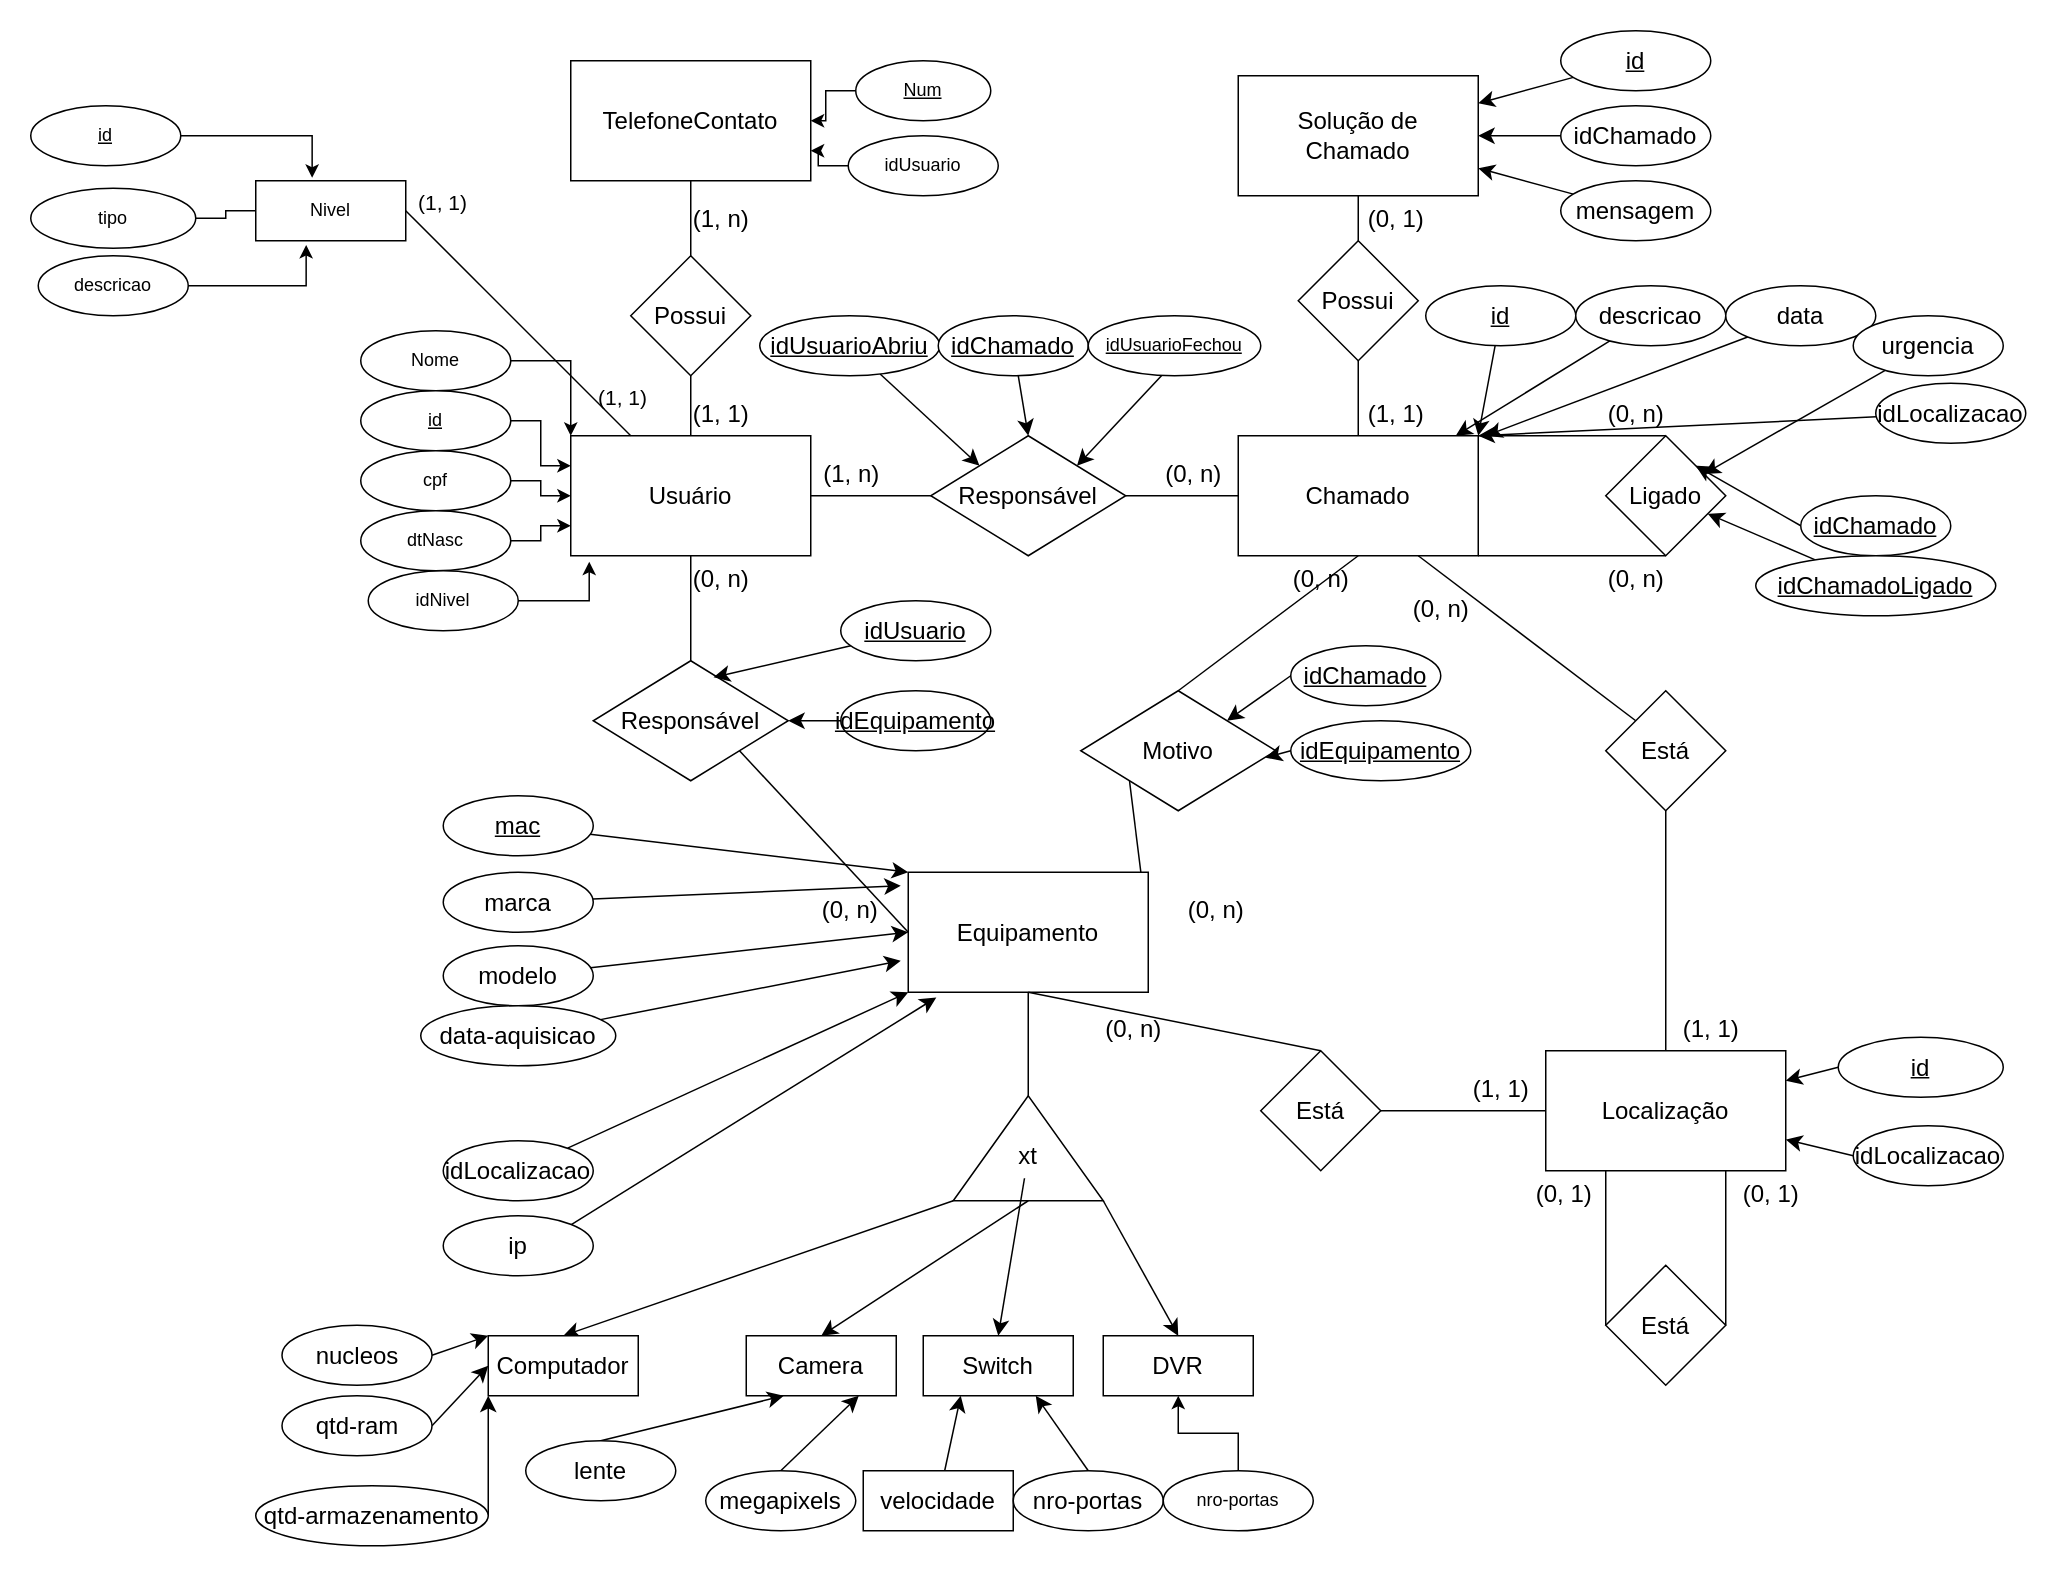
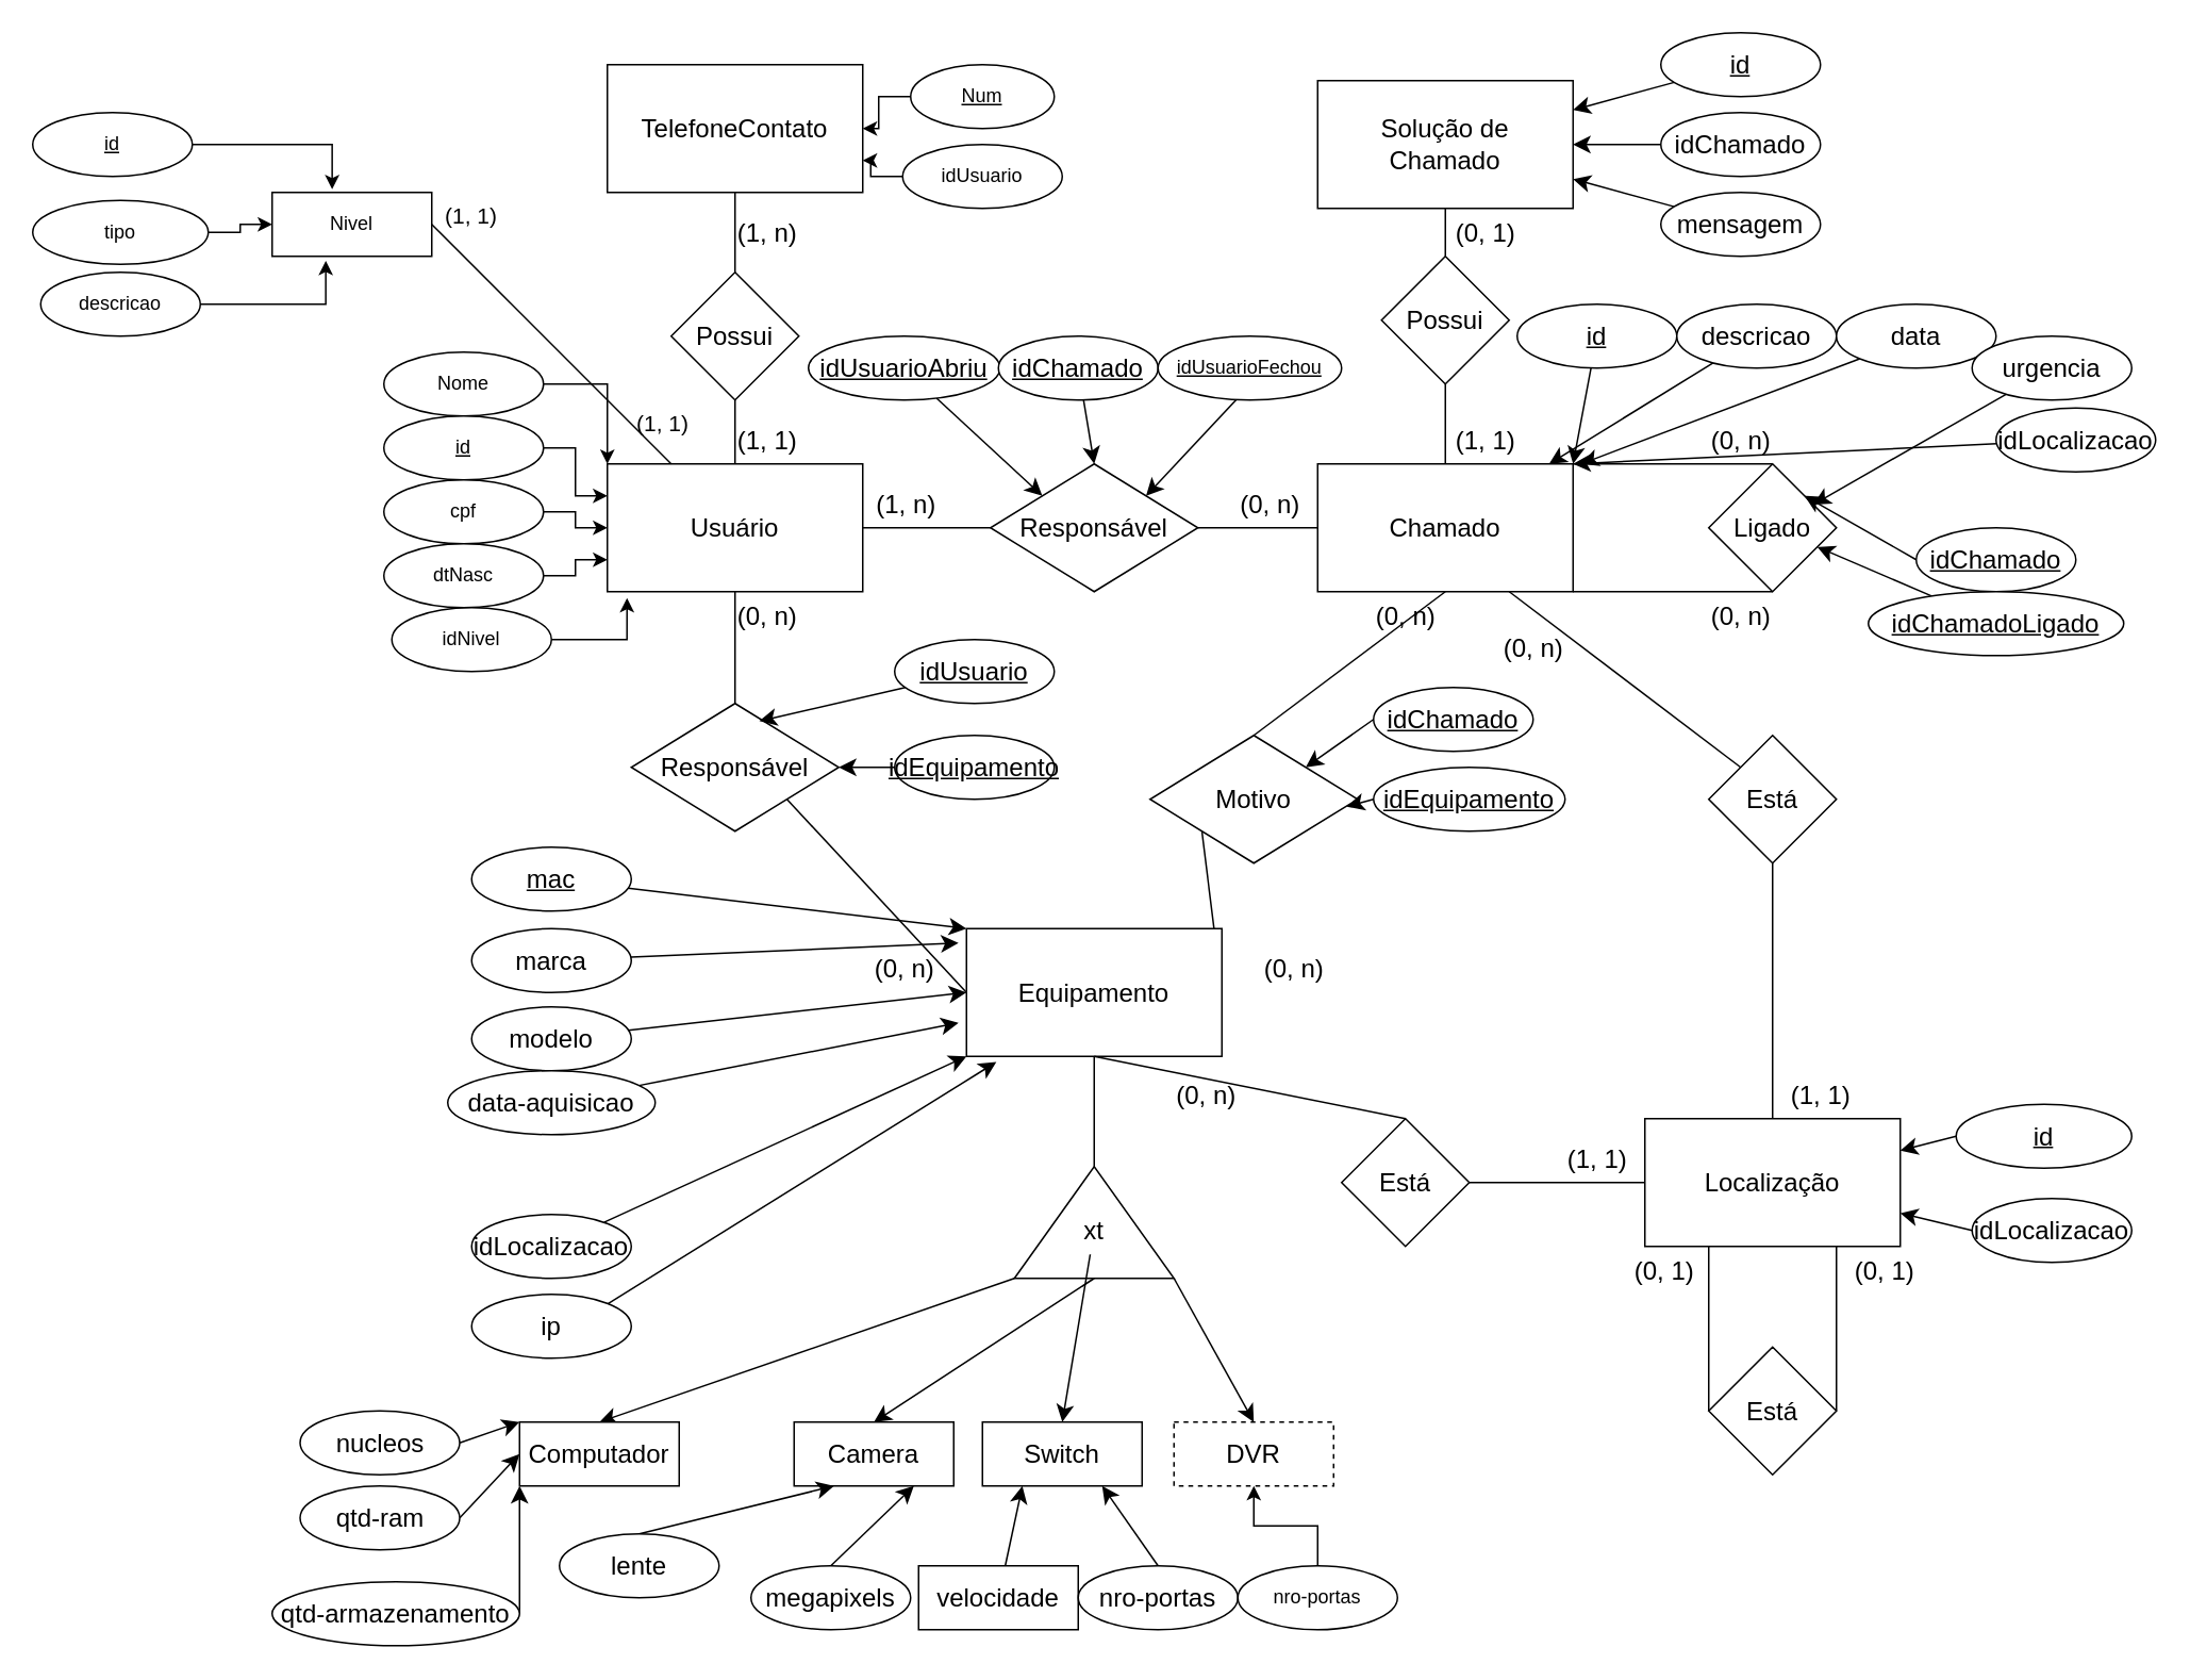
- <mxCell id="144" style="edgeStyle=orthogonalEdgeStyle;rounded=0;orthogonalLoop=1;jettySize=auto;html=1;entryX=0;entryY=0.5;entryDx=0;entryDy=0;endArrow=none;" edge="1" parent="1" source="145" target="142"><mxGeometry relative="1" as="geometry" /></mxCell>
+ <mxCell id="144" style="edgeStyle=orthogonalEdgeStyle;rounded=0;orthogonalLoop=1;jettySize=auto;html=1;entryX=0;entryY=0.5;entryDx=0;entryDy=0;" edge="1" parent="1" source="145" target="142"><mxGeometry relative="1" as="geometry" /></mxCell>
- <mxCell id="136" value="DVR" style="whiteSpace=wrap;html=1;align=center;fontSize=16;" vertex="1" parent="1"><mxGeometry x="735" y="890" width="100" height="40" as="geometry" /></mxCell>
+ <mxCell id="136" value="DVR" style="whiteSpace=wrap;html=1;align=center;fontSize=16;dashed=1;" vertex="1" parent="1"><mxGeometry x="735" y="890" width="100" height="40" as="geometry" /></mxCell>
